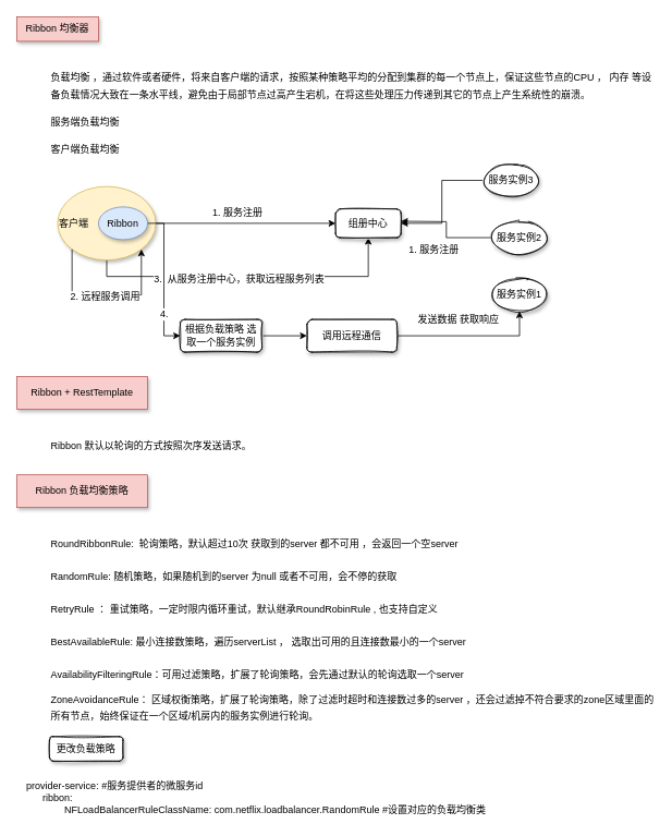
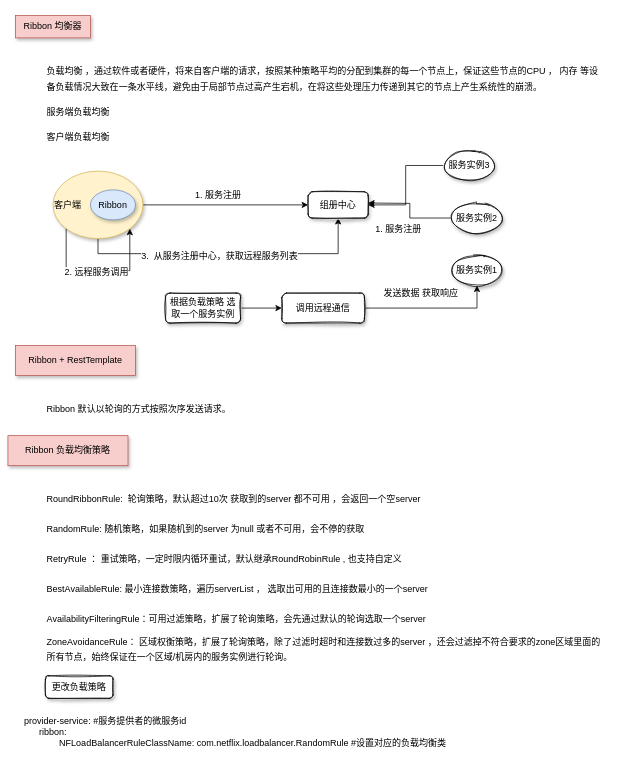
- <mxCell id="11" style="edgeStyle=orthogonalEdgeStyle;rounded=0;orthogonalLoop=1;jettySize=auto;html=1;exitX=1;exitY=0.5;exitDx=0;exitDy=0;fontSize=12;entryX=0;entryY=0.5;entryDx=0;entryDy=0;" edge="1" parent="1" source="13" target="25"><mxGeometry relative="1" as="geometry"><mxPoint x="200" y="420" as="targetPoint" /></mxGeometry></mxCell>
- <mxCell id="12" value="4.&amp;nbsp;" style="edgeLabel;html=1;align=center;verticalAlign=middle;resizable=0;points=[];fontSize=12;" vertex="1" connectable="0" parent="11"><mxGeometry x="0.47" y="1" relative="1" as="geometry"><mxPoint y="1" as="offset" /></mxGeometry></mxCell>
- <mxCell id="4" value="Ribbon 负载均衡策略" style="whiteSpace=wrap;html=1;fillColor=#f8cecc;strokeColor=#b85450;sketch=0;shadow=1;" vertex="1" parent="1"><mxGeometry x="20" y="580" width="160" height="40" as="geometry" /></mxCell>
+ <mxCell id="4" value="Ribbon 负载均衡策略" style="whiteSpace=wrap;html=1;fillColor=#f8cecc;strokeColor=#b85450;sketch=0;shadow=1;" vertex="1" parent="1"><mxGeometry x="10" y="580" width="160" height="40" as="geometry" /></mxCell>
